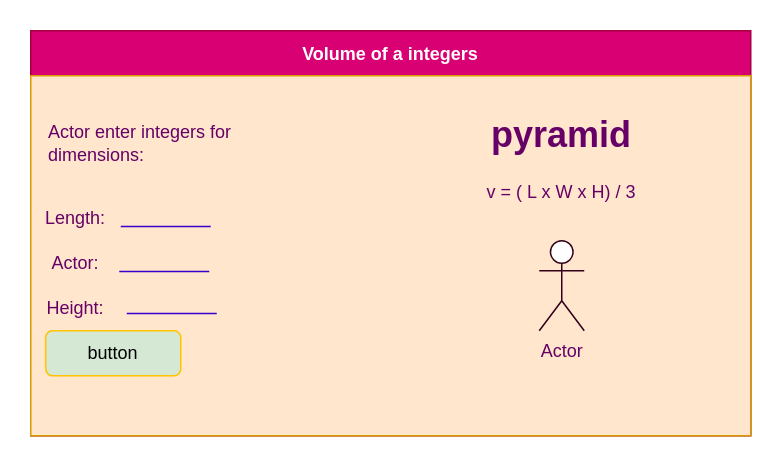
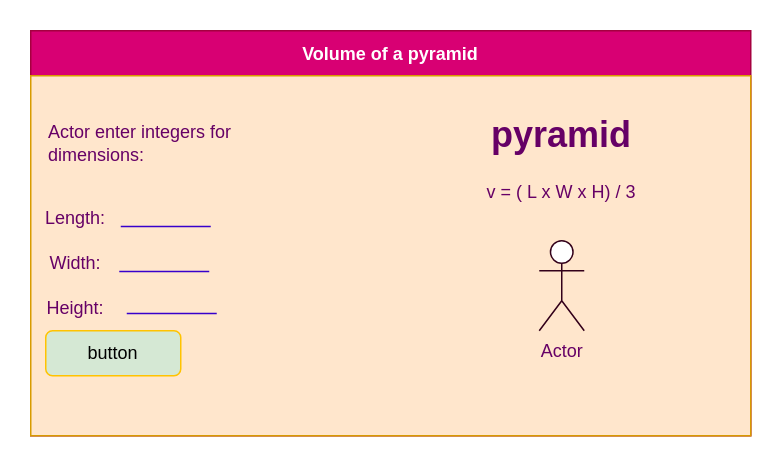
- <mxCell id="2" value="Volume of a integers" style="swimlane;fillColor=#d80073;fontColor=#ffffff;strokeColor=#A50040;startSize=30;" vertex="1" parent="1"><mxGeometry x="20" y="20" width="480" height="270" as="geometry" /></mxCell>
+ <mxCell id="2" value="Volume of a pyramid" style="swimlane;fillColor=#d80073;fontColor=#ffffff;strokeColor=#A50040;startSize=30;" vertex="1" parent="1"><mxGeometry x="20" y="20" width="480" height="270" as="geometry" /></mxCell>
- <mxCell id="8" value="Actor:" style="text;html=1;strokeColor=none;fillColor=none;align=center;verticalAlign=middle;whiteSpace=wrap;rounded=0;fontColor=#660066;" vertex="1" parent="1"><mxGeometry x="20" y="160" width="60" height="30" as="geometry" /></mxCell>
+ <mxCell id="8" value="Width:" style="text;html=1;strokeColor=none;fillColor=none;align=center;verticalAlign=middle;whiteSpace=wrap;rounded=0;fontColor=#660066;" vertex="1" parent="1"><mxGeometry x="20" y="160" width="60" height="30" as="geometry" /></mxCell>
